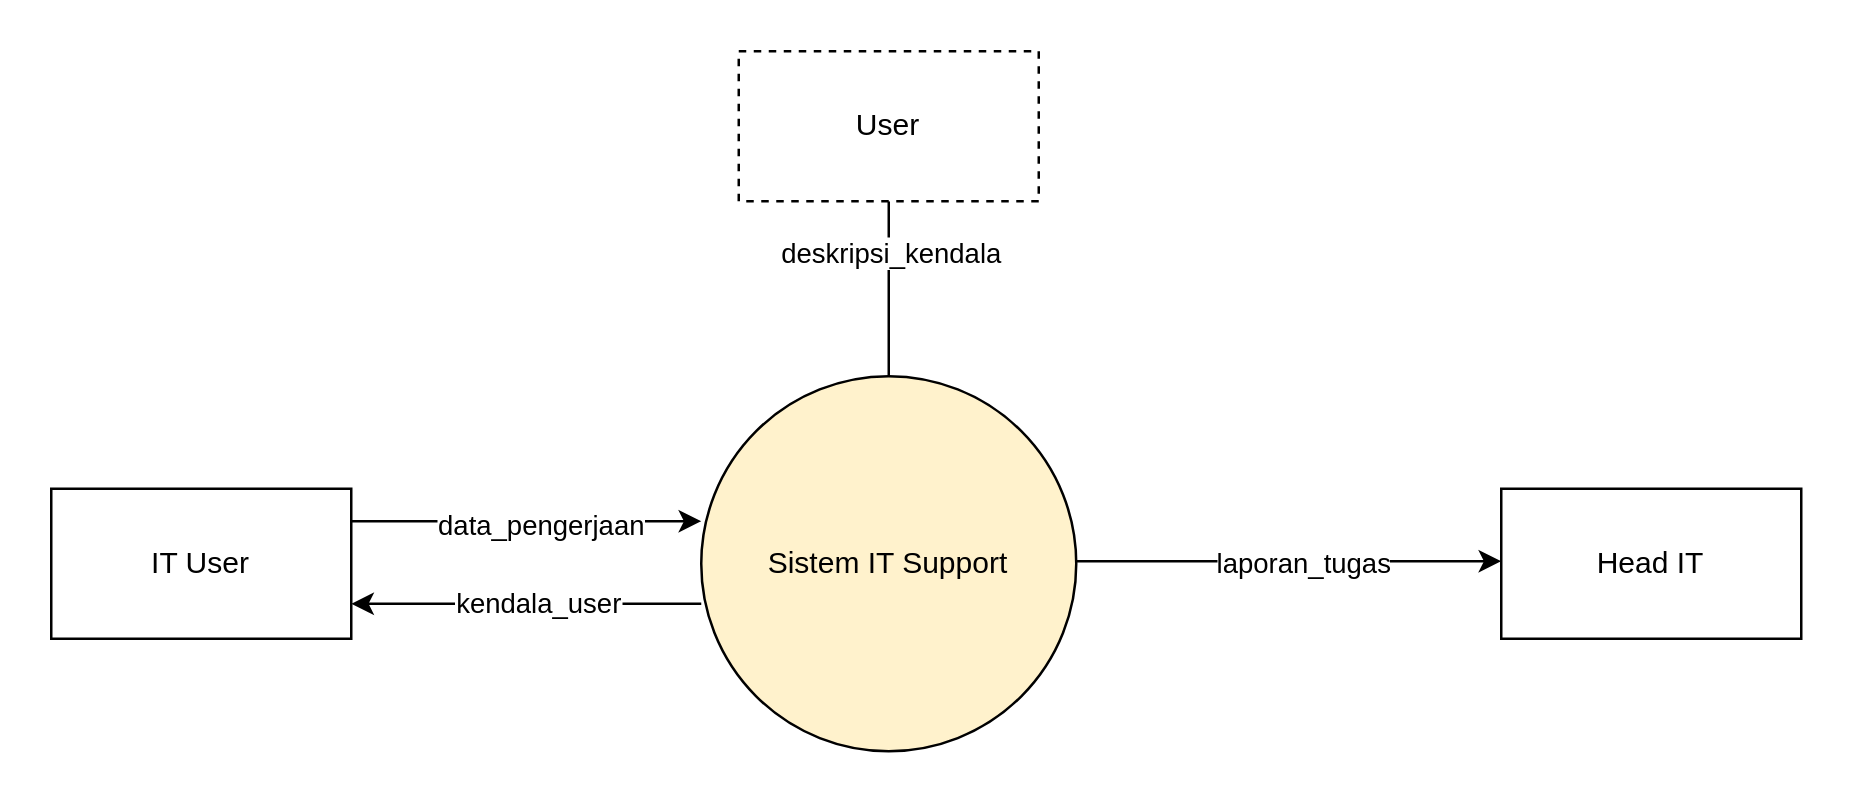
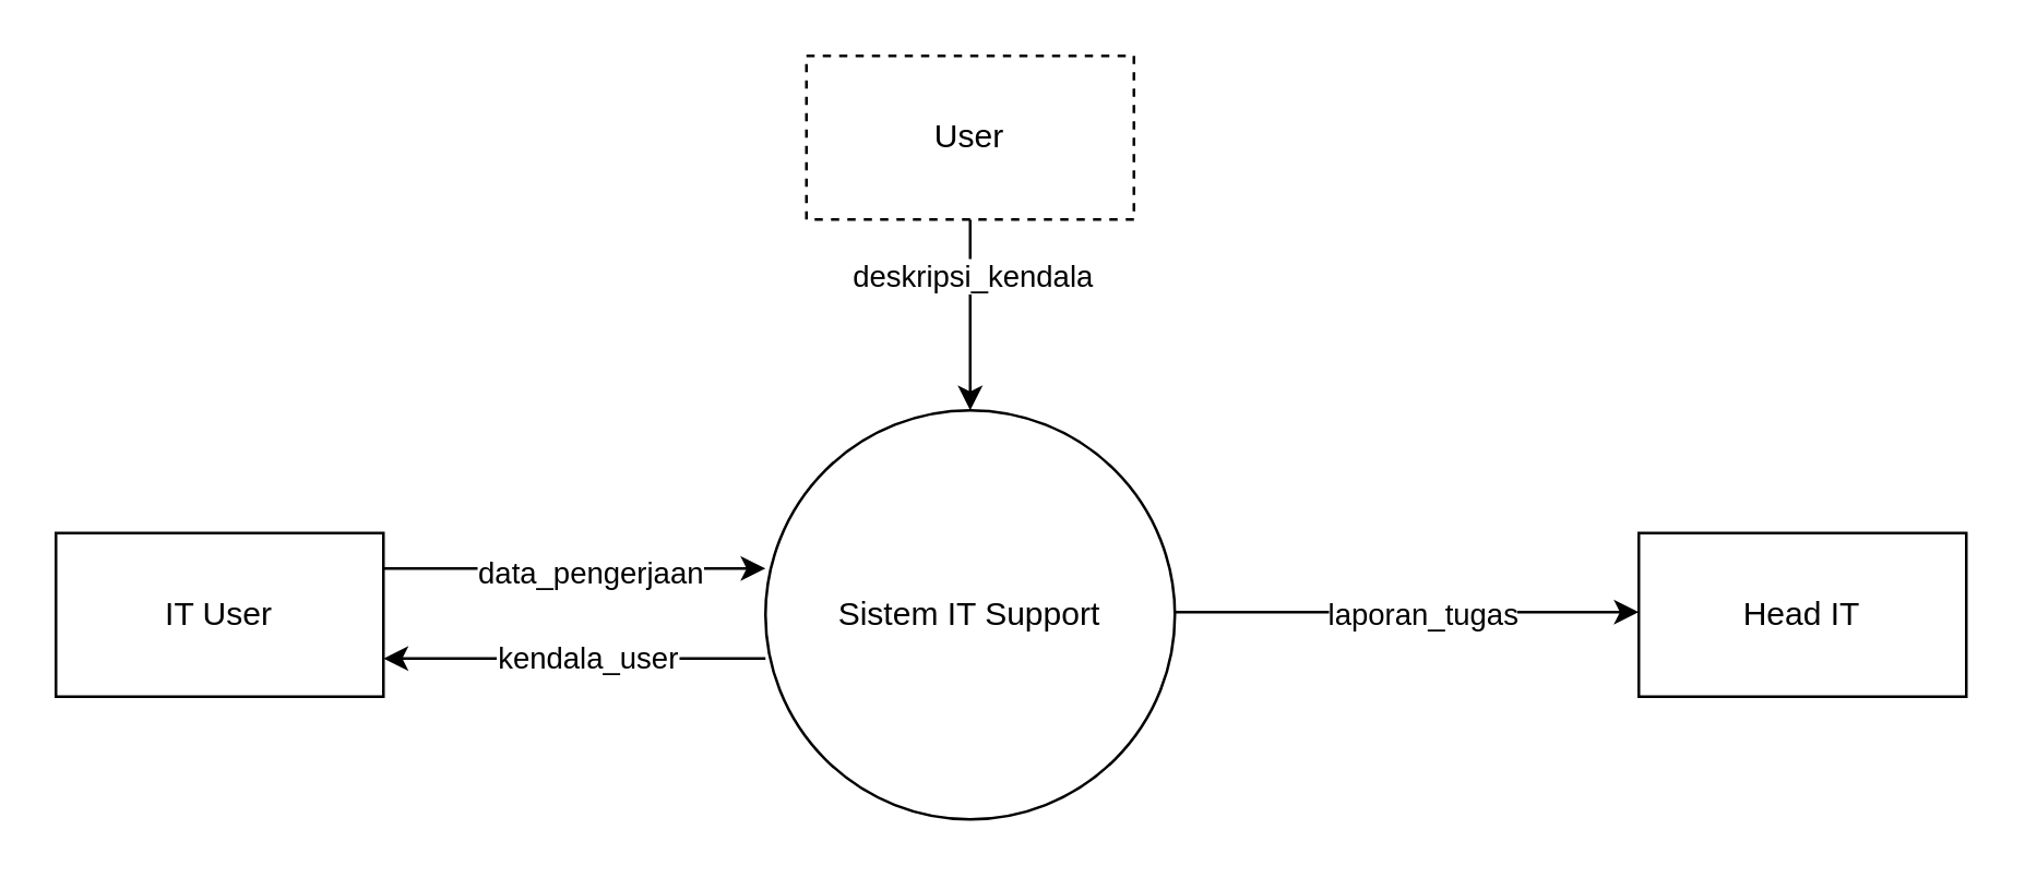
- <mxCell id="7" style="edgeStyle=orthogonalEdgeStyle;rounded=0;orthogonalLoop=1;jettySize=auto;html=1;exitX=0.5;exitY=1;exitDx=0;exitDy=0;entryX=0.5;entryY=0;entryDx=0;entryDy=0;endArrow=none;" edge="1" parent="1" source="9" target="6"><mxGeometry relative="1" as="geometry" /></mxCell>
+ <mxCell id="7" style="edgeStyle=orthogonalEdgeStyle;rounded=0;orthogonalLoop=1;jettySize=auto;html=1;exitX=0.5;exitY=1;exitDx=0;exitDy=0;entryX=0.5;entryY=0;entryDx=0;entryDy=0;" edge="1" parent="1" source="9" target="6"><mxGeometry relative="1" as="geometry" /></mxCell>
- <mxCell id="6" value="Sistem IT Support" style="ellipse;whiteSpace=wrap;html=1;aspect=fixed;fillColor=#fff2cc;" vertex="1" parent="1"><mxGeometry x="280" y="150" width="150" height="150" as="geometry" /></mxCell>
+ <mxCell id="6" value="Sistem IT Support" style="ellipse;whiteSpace=wrap;html=1;aspect=fixed;" vertex="1" parent="1"><mxGeometry x="280" y="150" width="150" height="150" as="geometry" /></mxCell>
